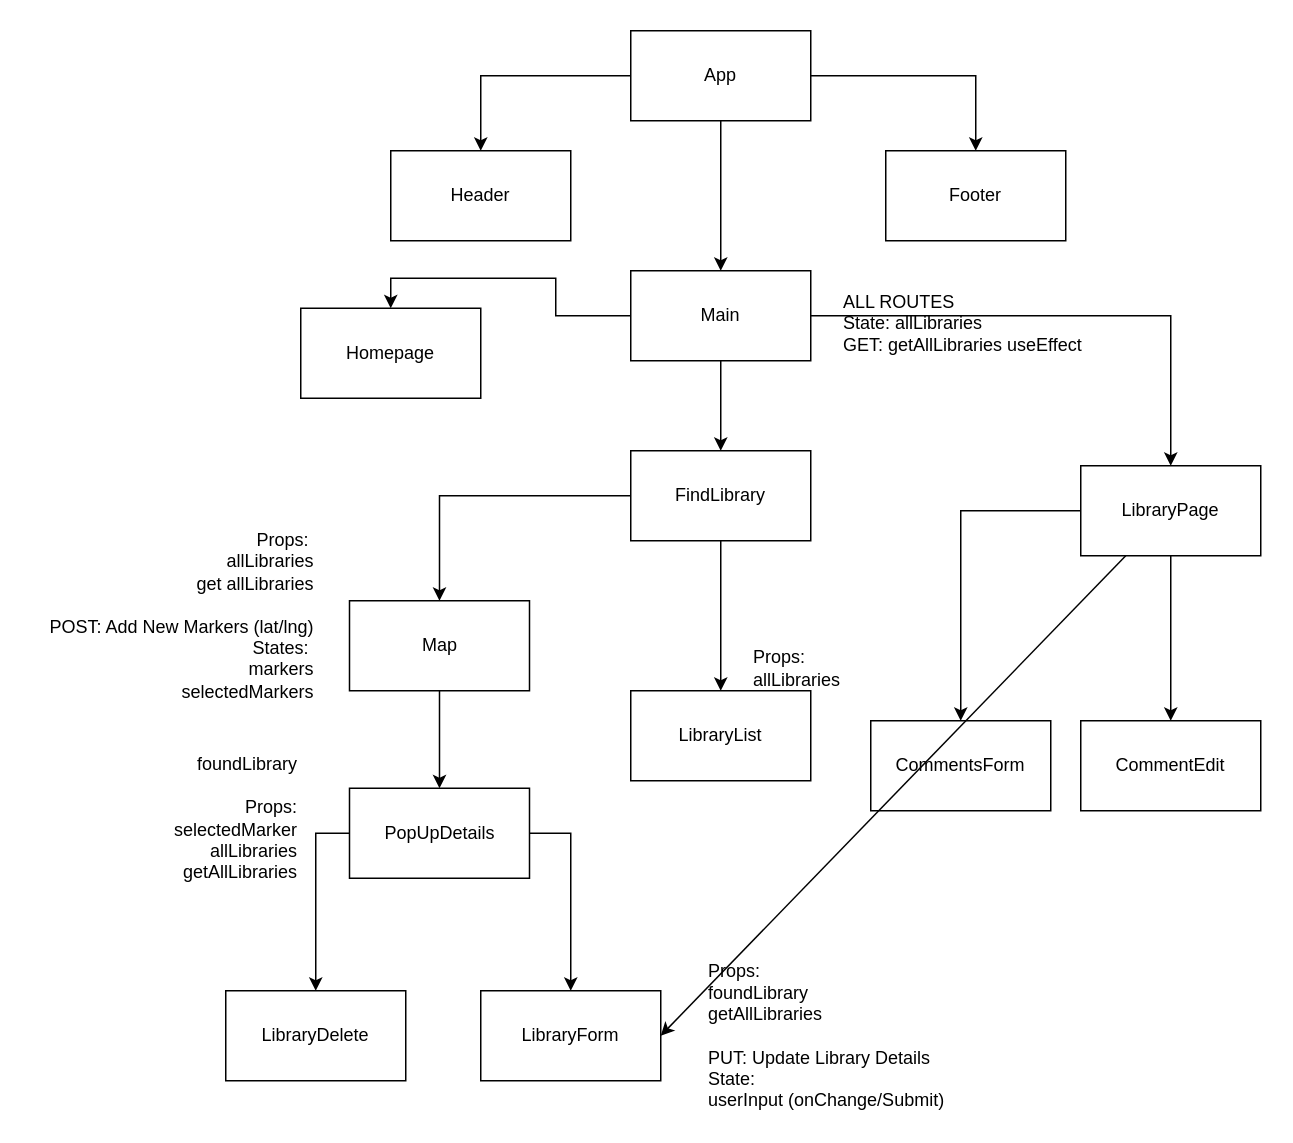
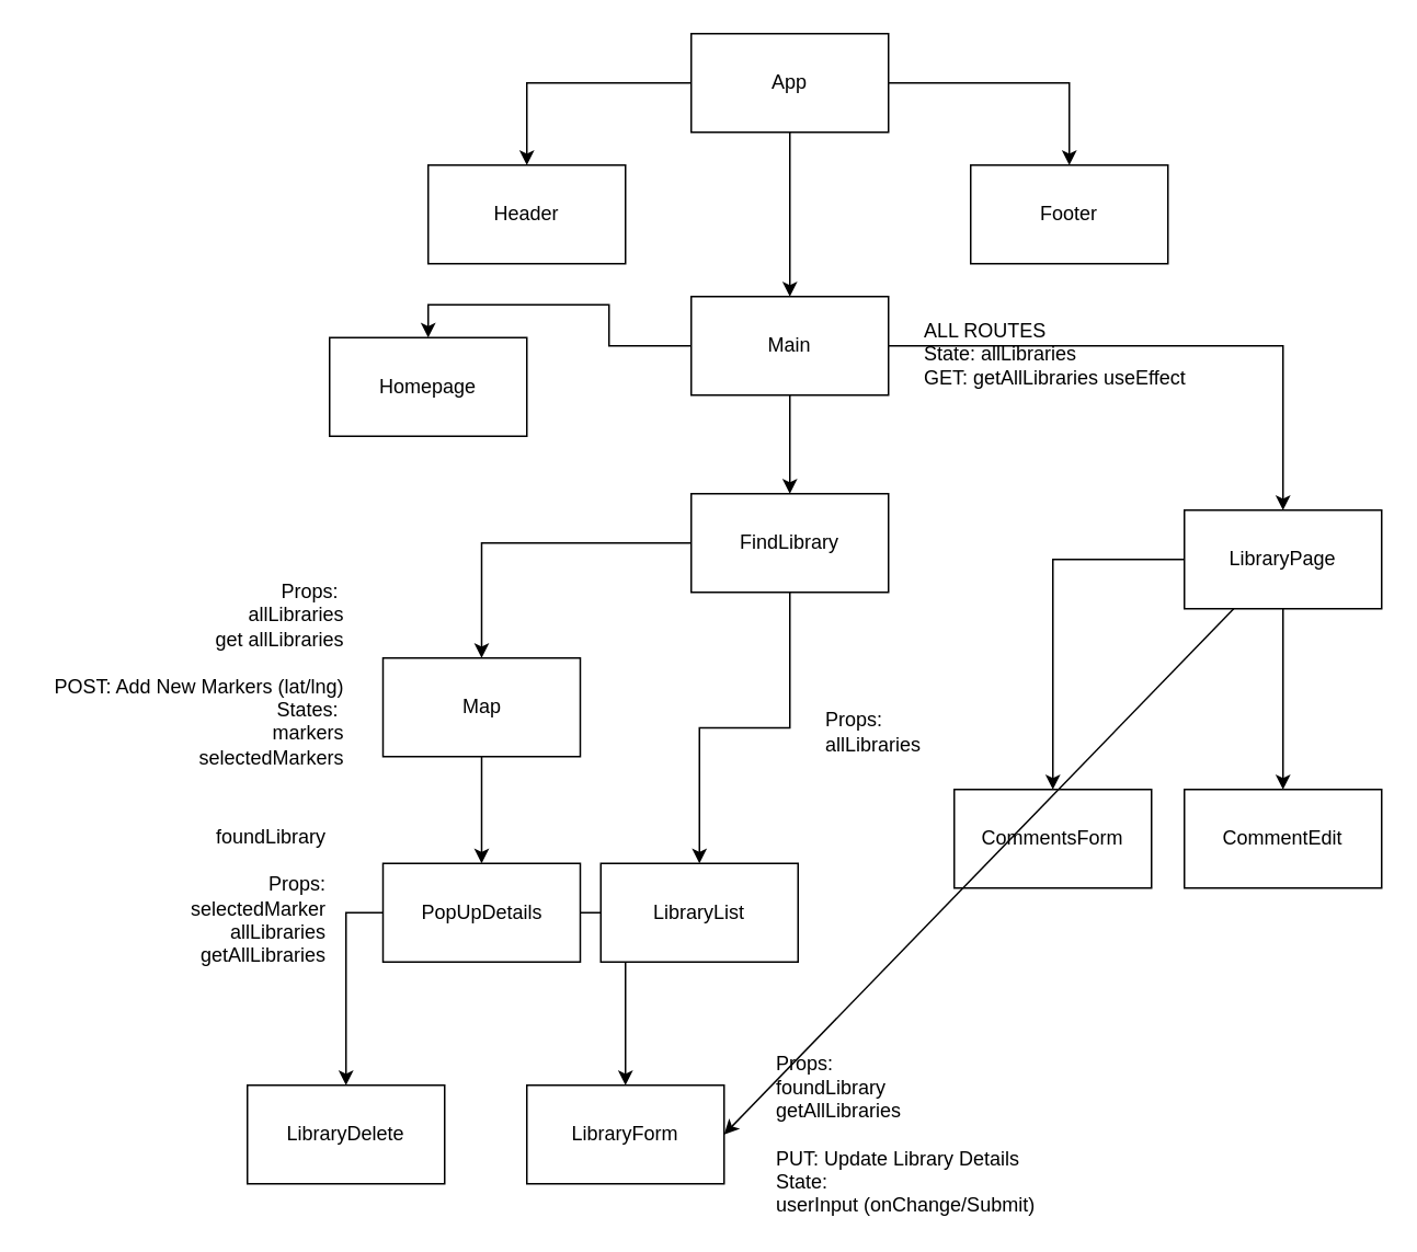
- <mxCell id="19" value="LibraryList" style="rounded=0;whiteSpace=wrap;html=1;" parent="1" vertex="1"><mxGeometry x="420" y="460" width="120" height="60" as="geometry" /></mxCell>
+ <mxCell id="19" value="LibraryList" style="rounded=0;whiteSpace=wrap;html=1;" parent="1" vertex="1"><mxGeometry x="365" y="525" width="120" height="60" as="geometry" /></mxCell>
